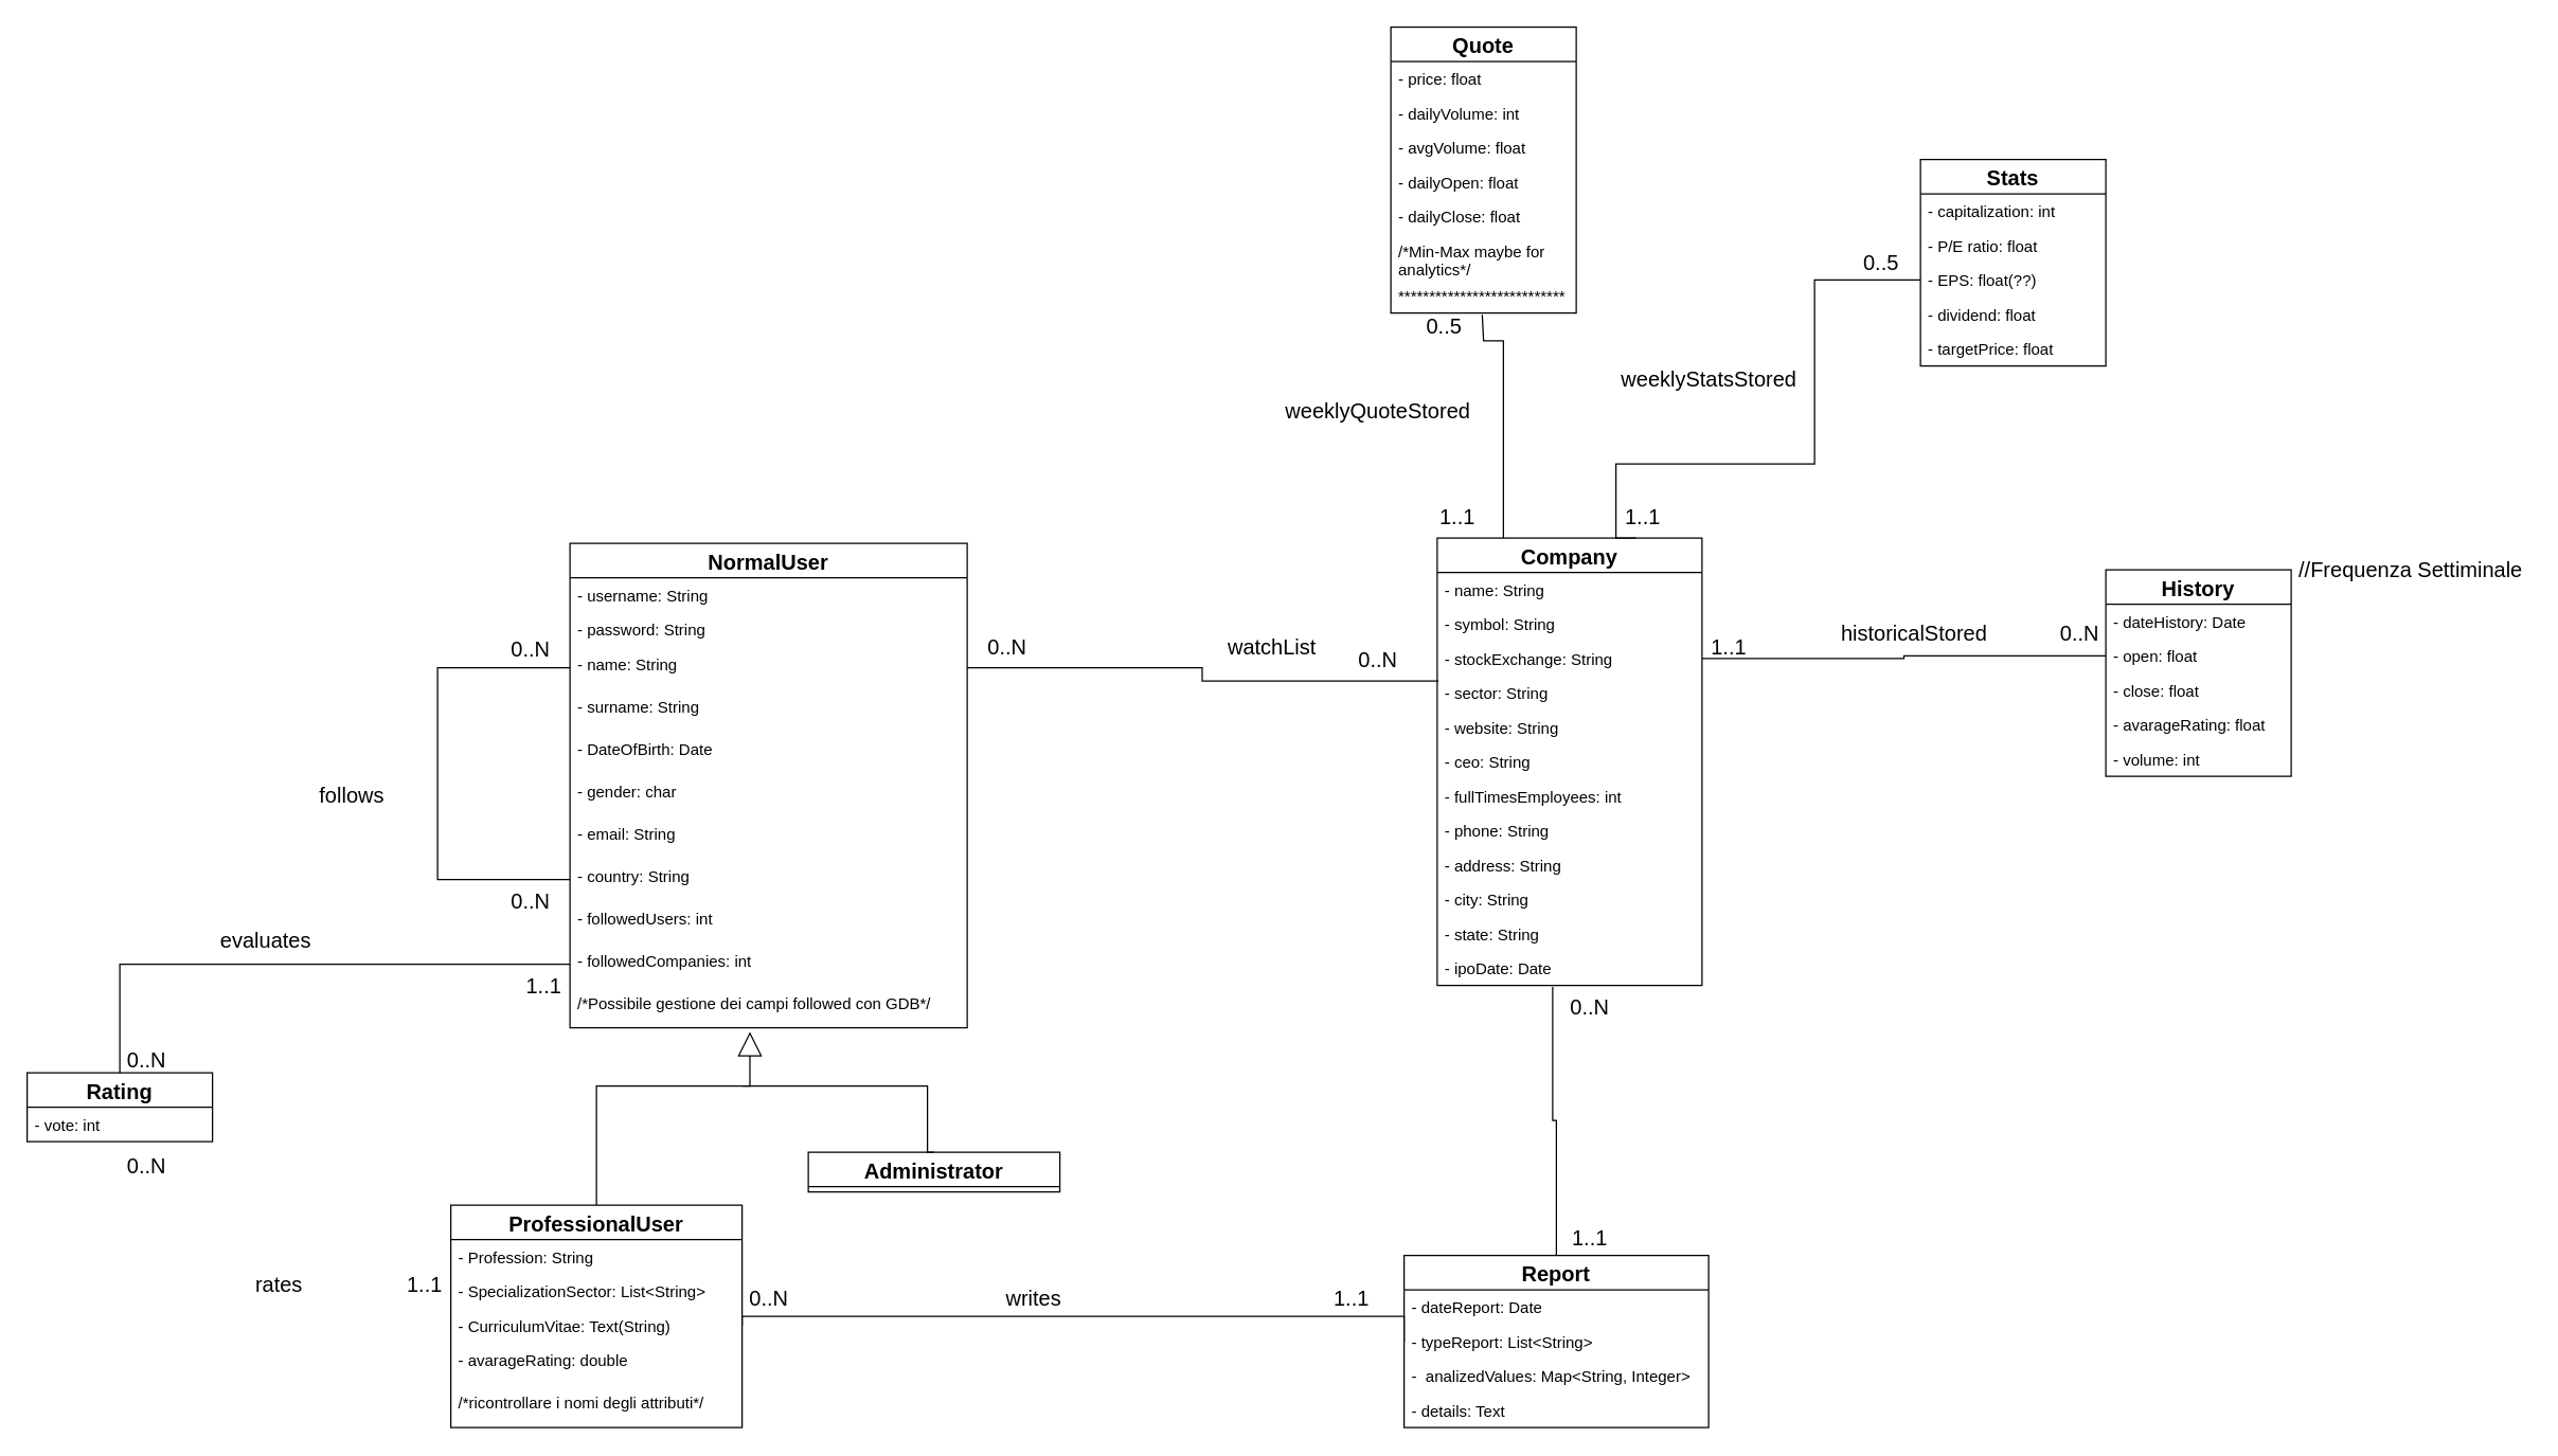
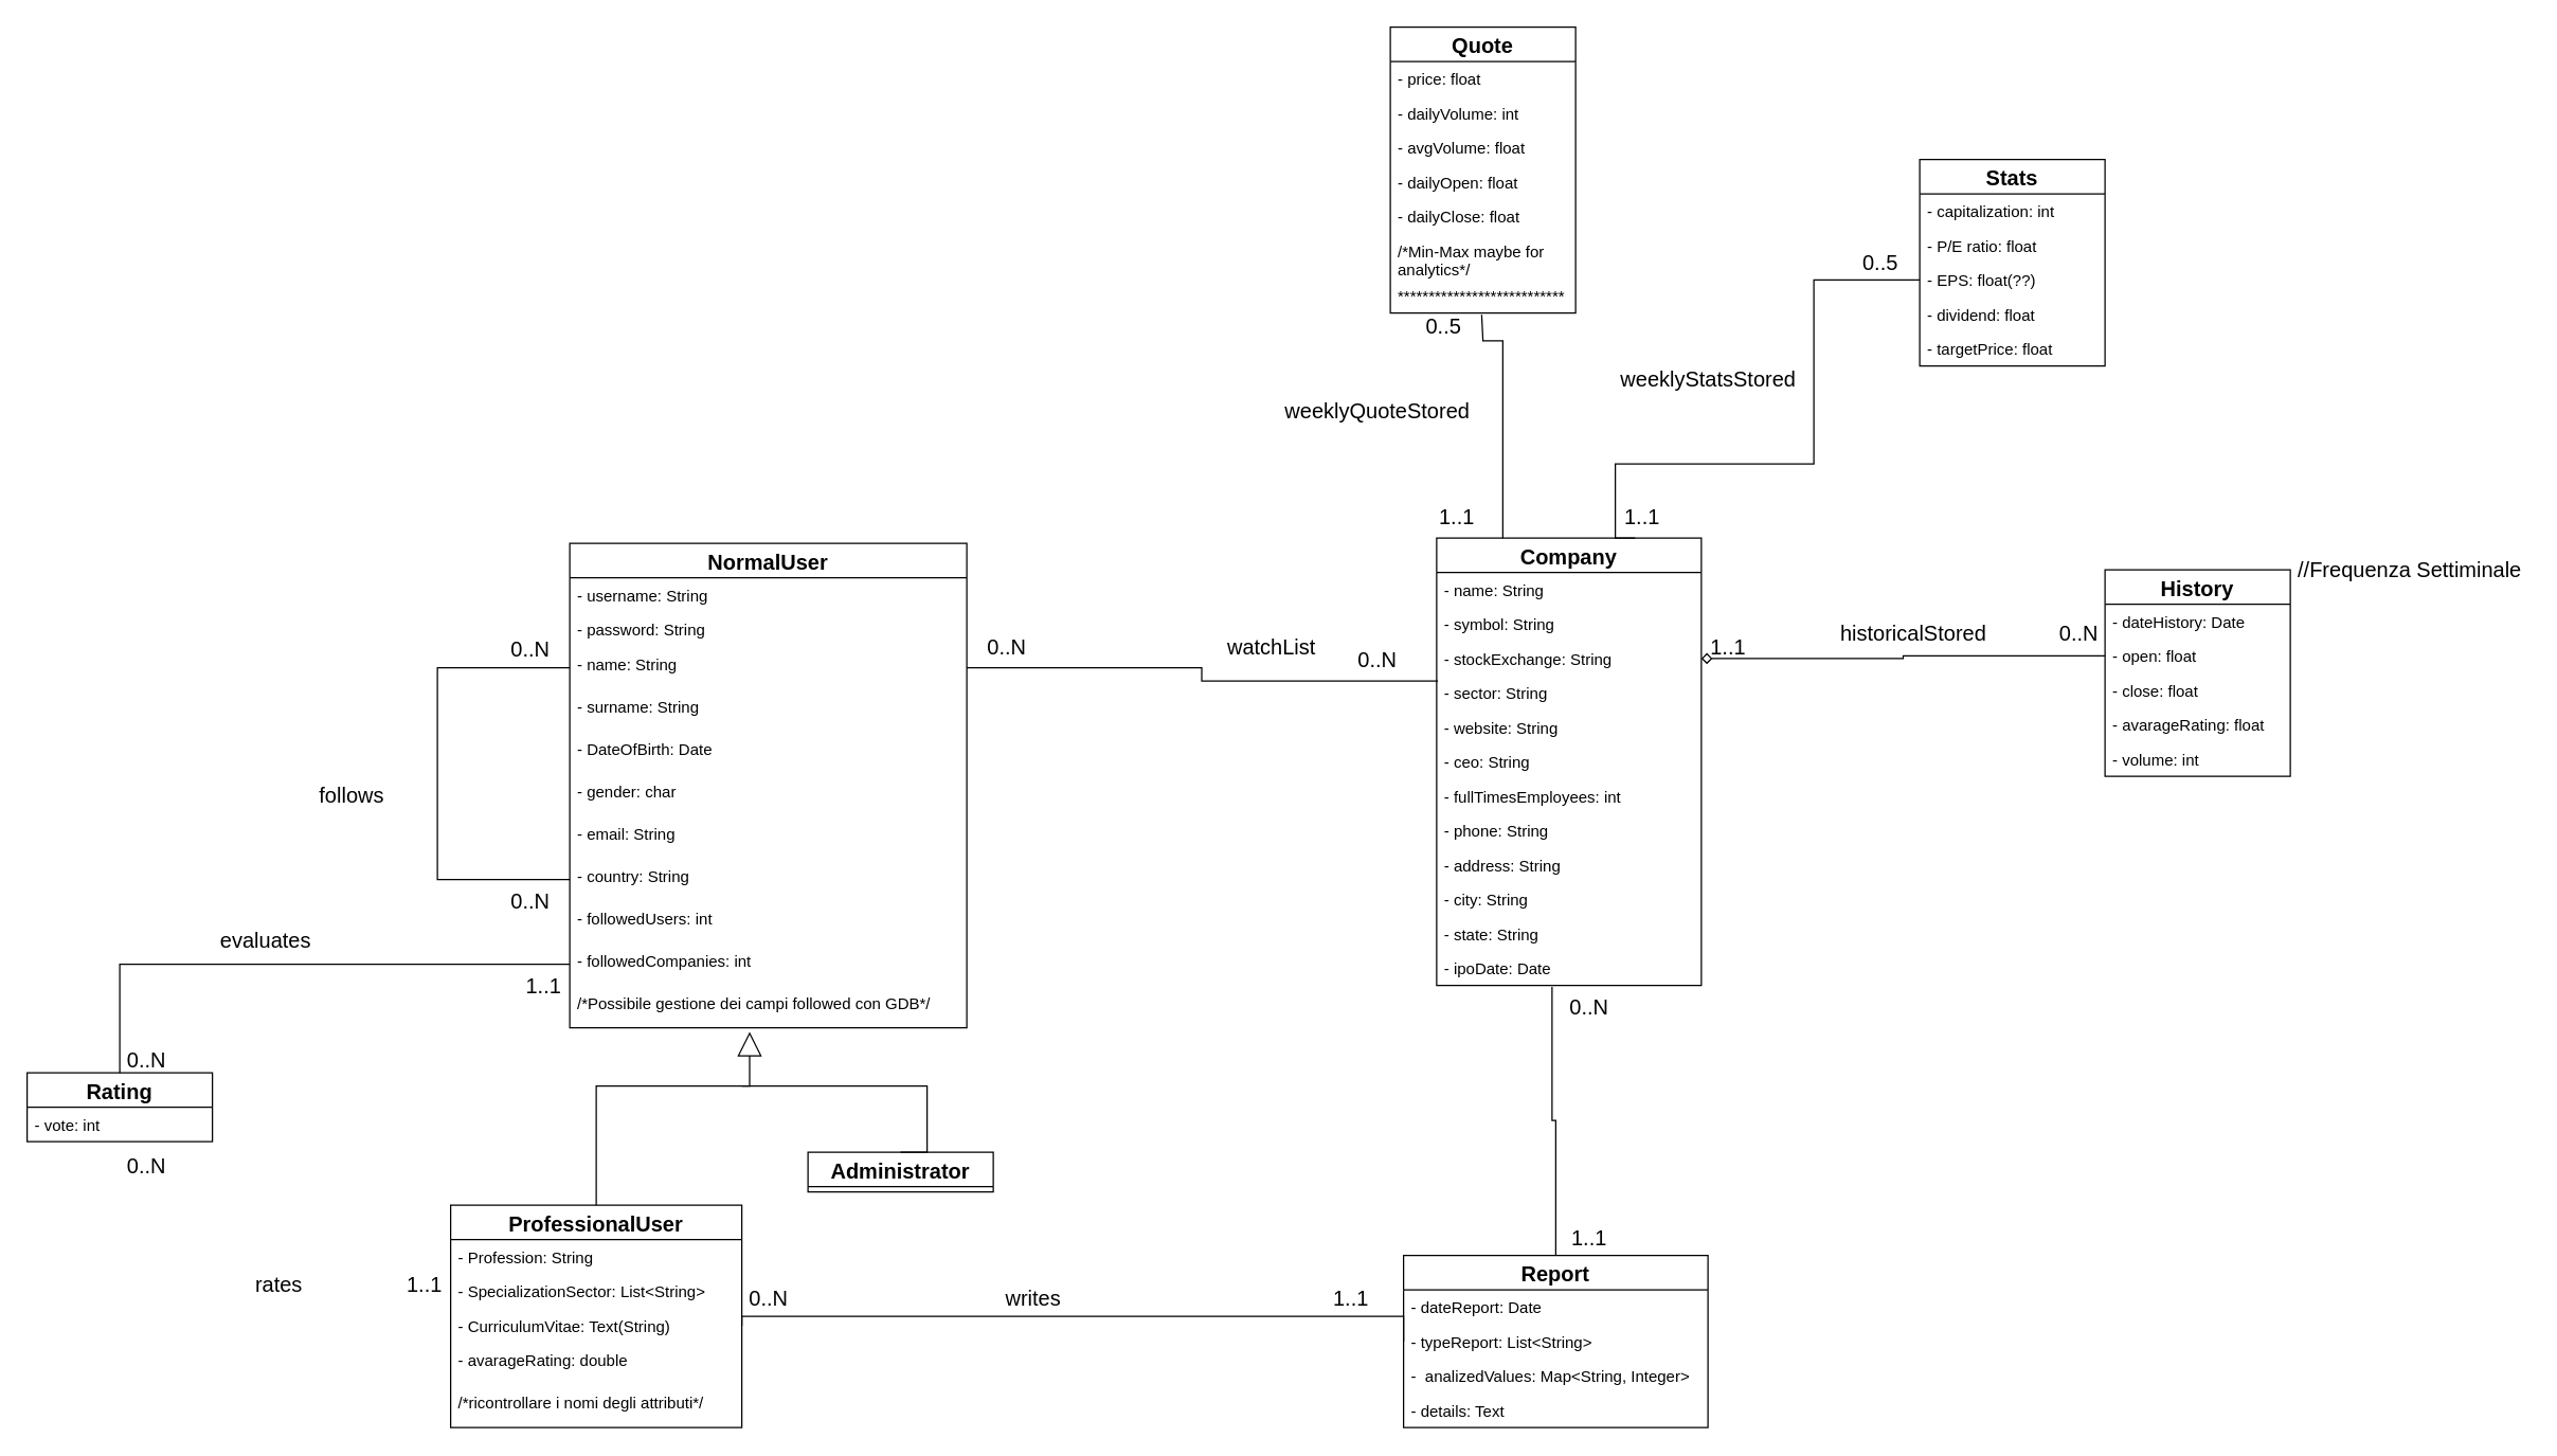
- <mxCell id="97" style="edgeStyle=orthogonalEdgeStyle;rounded=0;orthogonalLoop=1;jettySize=auto;html=1;exitX=0;exitY=0.5;exitDx=0;exitDy=0;entryX=1;entryY=0.5;entryDx=0;entryDy=0;endArrow=none;endFill=0;strokeColor=#000000;fontSize=16;" parent="1" source="43" target="31" edge="1"><mxGeometry relative="1" as="geometry" /></mxCell>
+ <mxCell id="97" style="edgeStyle=orthogonalEdgeStyle;rounded=0;orthogonalLoop=1;jettySize=auto;html=1;exitX=0;exitY=0.5;exitDx=0;exitDy=0;entryX=1;entryY=0.5;entryDx=0;entryDy=0;endArrow=diamond;endFill=0;strokeColor=#000000;fontSize=16;" parent="1" source="43" target="31" edge="1"><mxGeometry relative="1" as="geometry" /></mxCell>
- <mxCell id="22" value="Administrator" style="swimlane;fontStyle=1;childLayout=stackLayout;horizontal=1;startSize=26;fillColor=none;horizontalStack=0;resizeParent=1;resizeParentMax=0;resizeLast=0;collapsible=1;marginBottom=0;fontSize=16;" parent="1" vertex="1"><mxGeometry x="610" y="870" width="190" height="30" as="geometry" /></mxCell>
+ <mxCell id="22" value="Administrator" style="swimlane;fontStyle=1;childLayout=stackLayout;horizontal=1;startSize=26;fillColor=none;horizontalStack=0;resizeParent=1;resizeParentMax=0;resizeLast=0;collapsible=1;marginBottom=0;fontSize=16;" parent="1" vertex="1"><mxGeometry x="610" y="870" width="140" height="30" as="geometry" /></mxCell>
